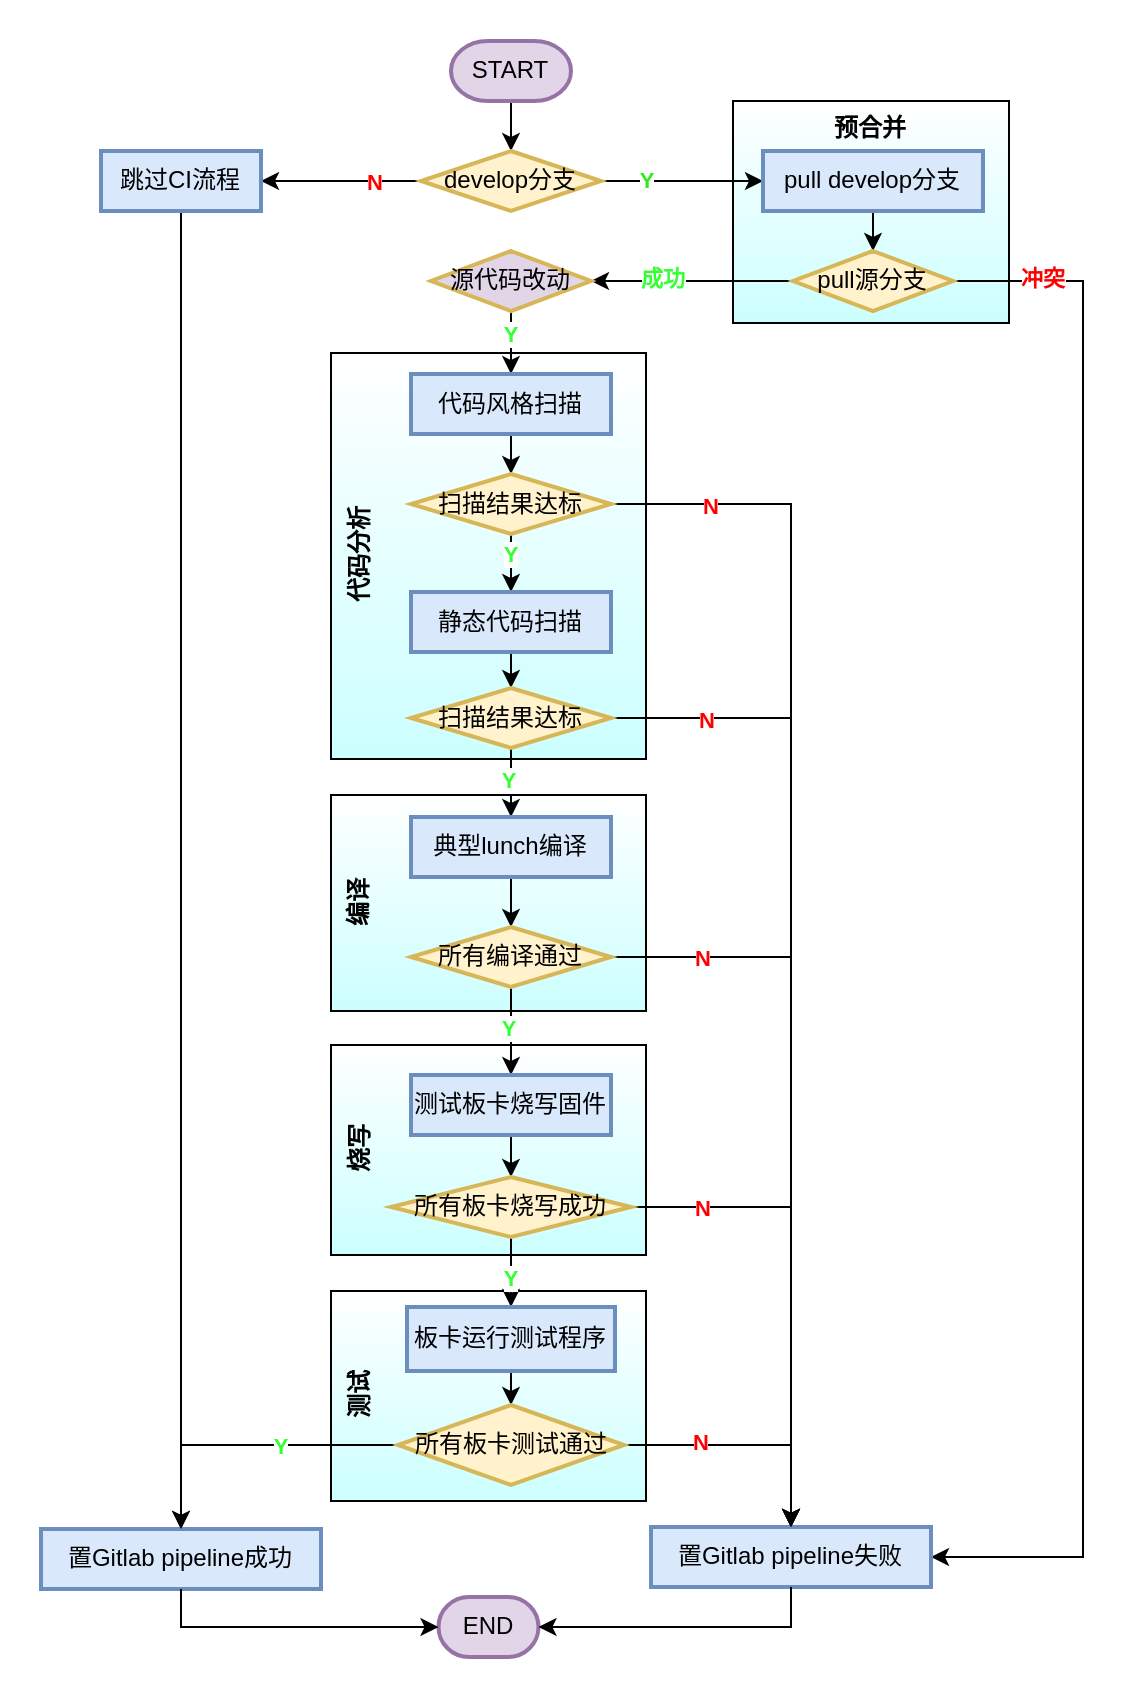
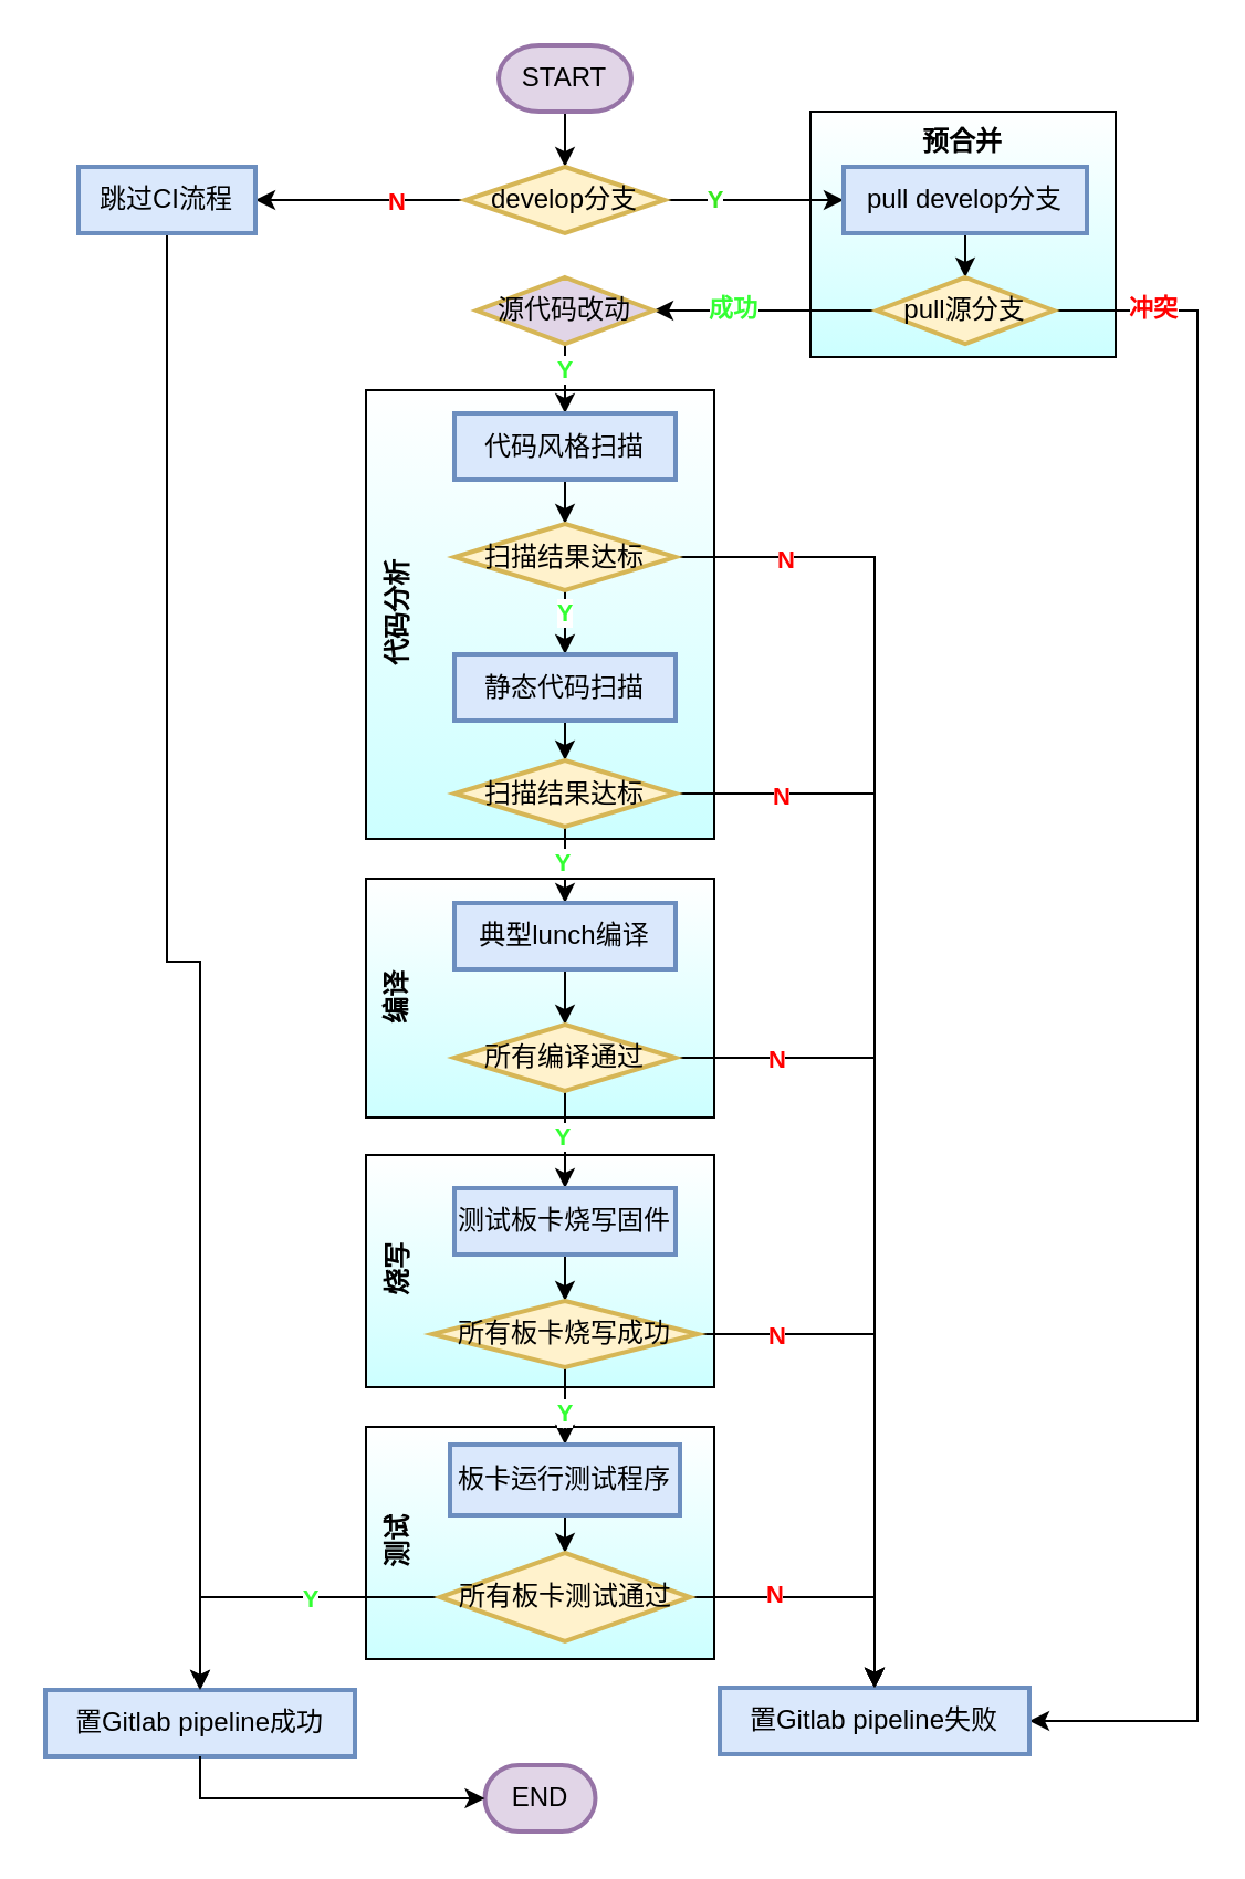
- <mxCell id="48" value="跳过CI流程" style="whiteSpace=wrap;html=1;strokeWidth=2;fillColor=#dae8fc;strokeColor=#6c8ebf;" parent="1" vertex="1"><mxGeometry x="50" y="75" width="80" height="30" as="geometry" /></mxCell>
+ <mxCell id="48" value="跳过CI流程" style="whiteSpace=wrap;html=1;strokeWidth=2;fillColor=#dae8fc;strokeColor=#6c8ebf;" parent="1" vertex="1"><mxGeometry x="35" y="75" width="80" height="30" as="geometry" /></mxCell>
- <mxCell id="64" style="edgeStyle=orthogonalEdgeStyle;rounded=0;orthogonalLoop=1;jettySize=auto;html=1;exitX=0.5;exitY=1;exitDx=0;exitDy=0;entryX=1;entryY=0.5;entryDx=0;entryDy=0;entryPerimeter=0;" parent="1" source="50" target="63" edge="1"><mxGeometry relative="1" as="geometry"><Array as="points"><mxPoint x="395" y="813" /></Array></mxGeometry></mxCell>
